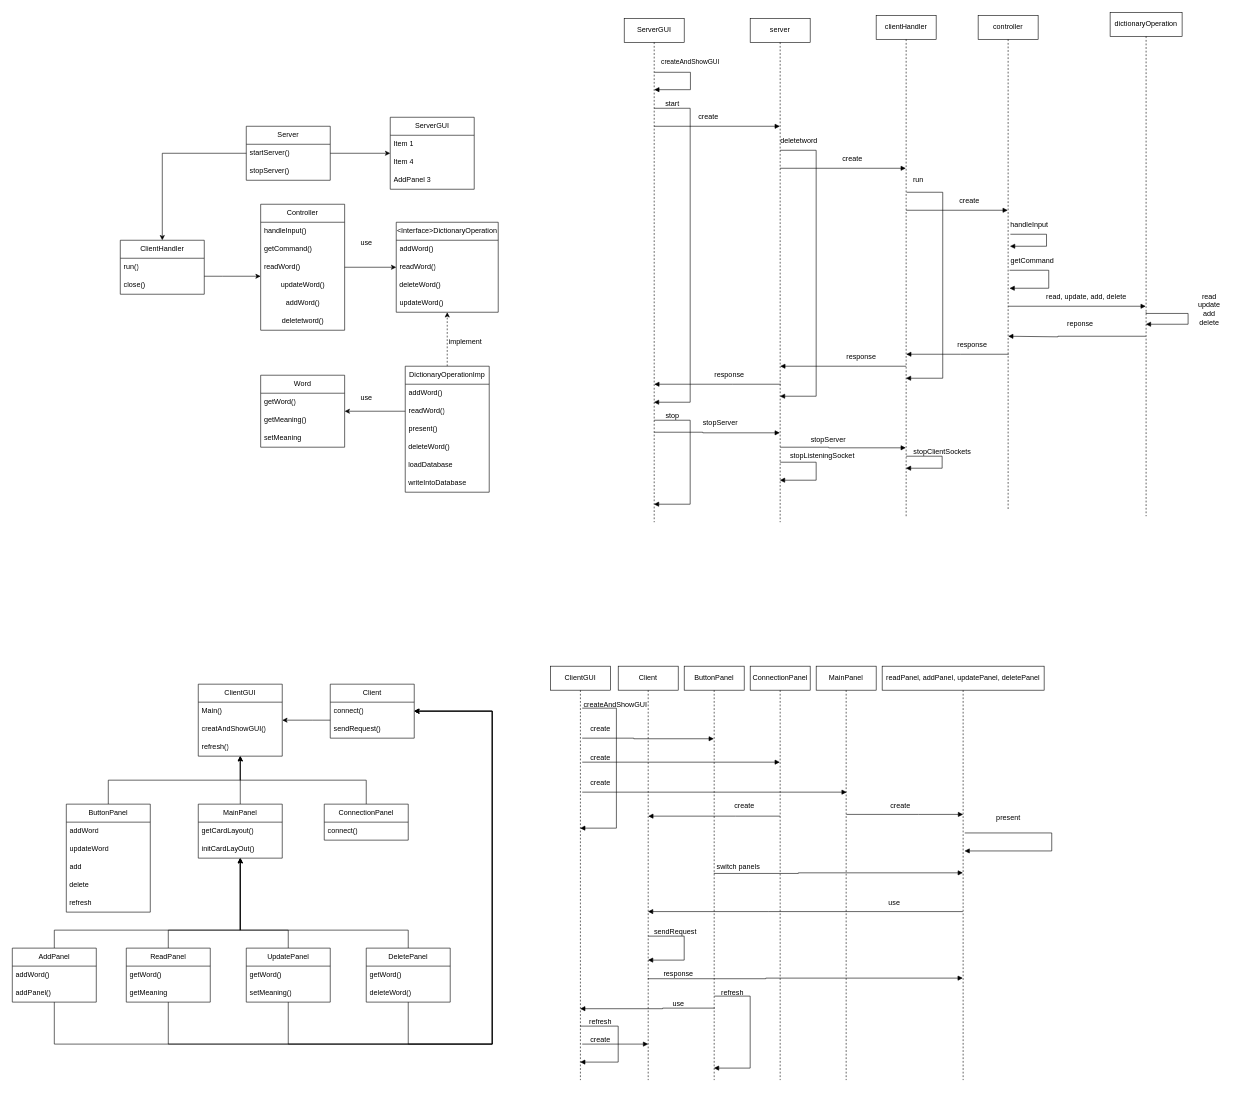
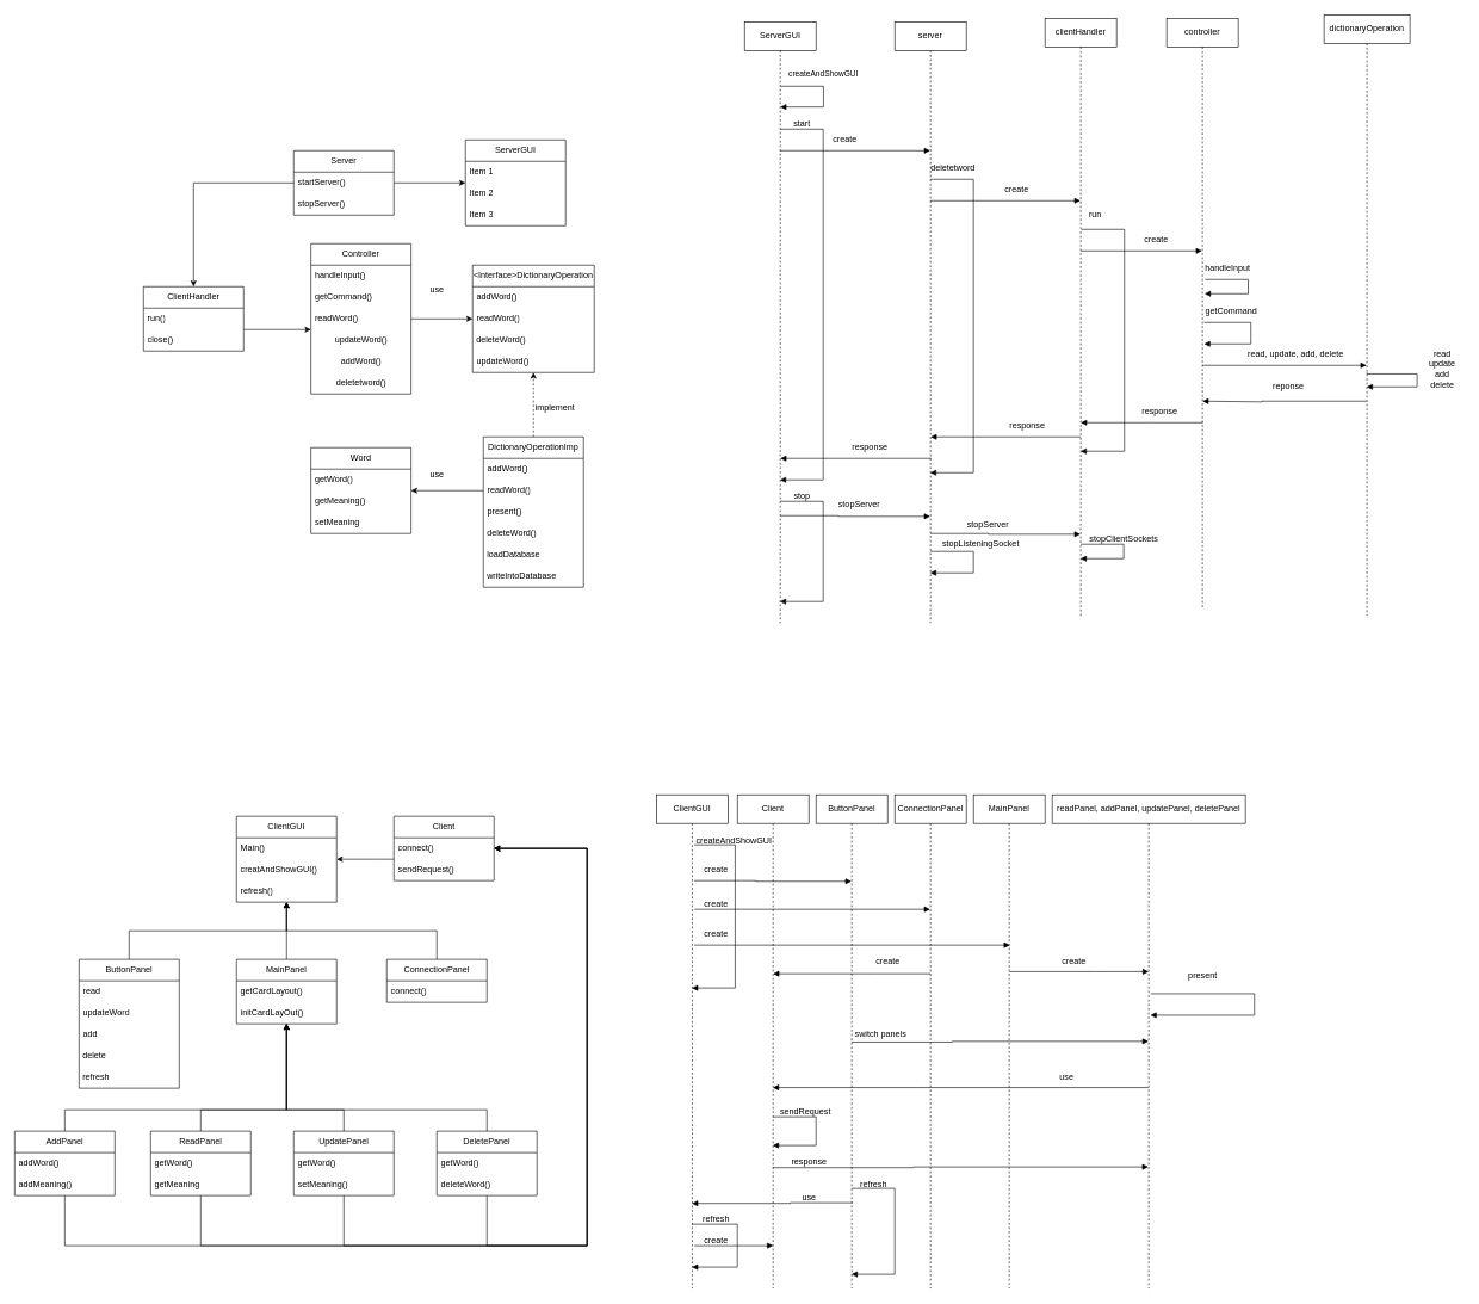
- <mxCell id="9" value="Item 4" style="text;strokeColor=none;fillColor=none;align=left;verticalAlign=middle;spacingLeft=4;spacingRight=4;overflow=hidden;points=[[0,0.5],[1,0.5]];portConstraint=eastwest;rotatable=0;whiteSpace=wrap;html=1;" vertex="1" parent="7"><mxGeometry y="60" width="140" height="30" as="geometry" /></mxCell>
+ <mxCell id="9" value="Item 2" style="text;strokeColor=none;fillColor=none;align=left;verticalAlign=middle;spacingLeft=4;spacingRight=4;overflow=hidden;points=[[0,0.5],[1,0.5]];portConstraint=eastwest;rotatable=0;whiteSpace=wrap;html=1;" vertex="1" parent="7"><mxGeometry y="60" width="140" height="30" as="geometry" /></mxCell>
- <mxCell id="10" value="AddPanel 3" style="text;strokeColor=none;fillColor=none;align=left;verticalAlign=middle;spacingLeft=4;spacingRight=4;overflow=hidden;points=[[0,0.5],[1,0.5]];portConstraint=eastwest;rotatable=0;whiteSpace=wrap;html=1;" vertex="1" parent="7"><mxGeometry y="90" width="140" height="30" as="geometry" /></mxCell>
+ <mxCell id="10" value="Item 3" style="text;strokeColor=none;fillColor=none;align=left;verticalAlign=middle;spacingLeft=4;spacingRight=4;overflow=hidden;points=[[0,0.5],[1,0.5]];portConstraint=eastwest;rotatable=0;whiteSpace=wrap;html=1;" vertex="1" parent="7"><mxGeometry y="90" width="140" height="30" as="geometry" /></mxCell>
- <mxCell id="66" value="addWord" style="text;strokeColor=none;fillColor=none;align=left;verticalAlign=middle;spacingLeft=4;spacingRight=4;overflow=hidden;points=[[0,0.5],[1,0.5]];portConstraint=eastwest;rotatable=0;whiteSpace=wrap;html=1;" vertex="1" parent="65"><mxGeometry y="30" width="140" height="30" as="geometry" /></mxCell>
+ <mxCell id="66" value="read" style="text;strokeColor=none;fillColor=none;align=left;verticalAlign=middle;spacingLeft=4;spacingRight=4;overflow=hidden;points=[[0,0.5],[1,0.5]];portConstraint=eastwest;rotatable=0;whiteSpace=wrap;html=1;" vertex="1" parent="65"><mxGeometry y="30" width="140" height="30" as="geometry" /></mxCell>
- <mxCell id="48" value="addPanel()" style="text;strokeColor=none;fillColor=none;align=left;verticalAlign=middle;spacingLeft=4;spacingRight=4;overflow=hidden;points=[[0,0.5],[1,0.5]];portConstraint=eastwest;rotatable=0;whiteSpace=wrap;html=1;" vertex="1" parent="46"><mxGeometry y="60" width="140" height="30" as="geometry" /></mxCell>
+ <mxCell id="48" value="addMeaning()" style="text;strokeColor=none;fillColor=none;align=left;verticalAlign=middle;spacingLeft=4;spacingRight=4;overflow=hidden;points=[[0,0.5],[1,0.5]];portConstraint=eastwest;rotatable=0;whiteSpace=wrap;html=1;" vertex="1" parent="46"><mxGeometry y="60" width="140" height="30" as="geometry" /></mxCell>
